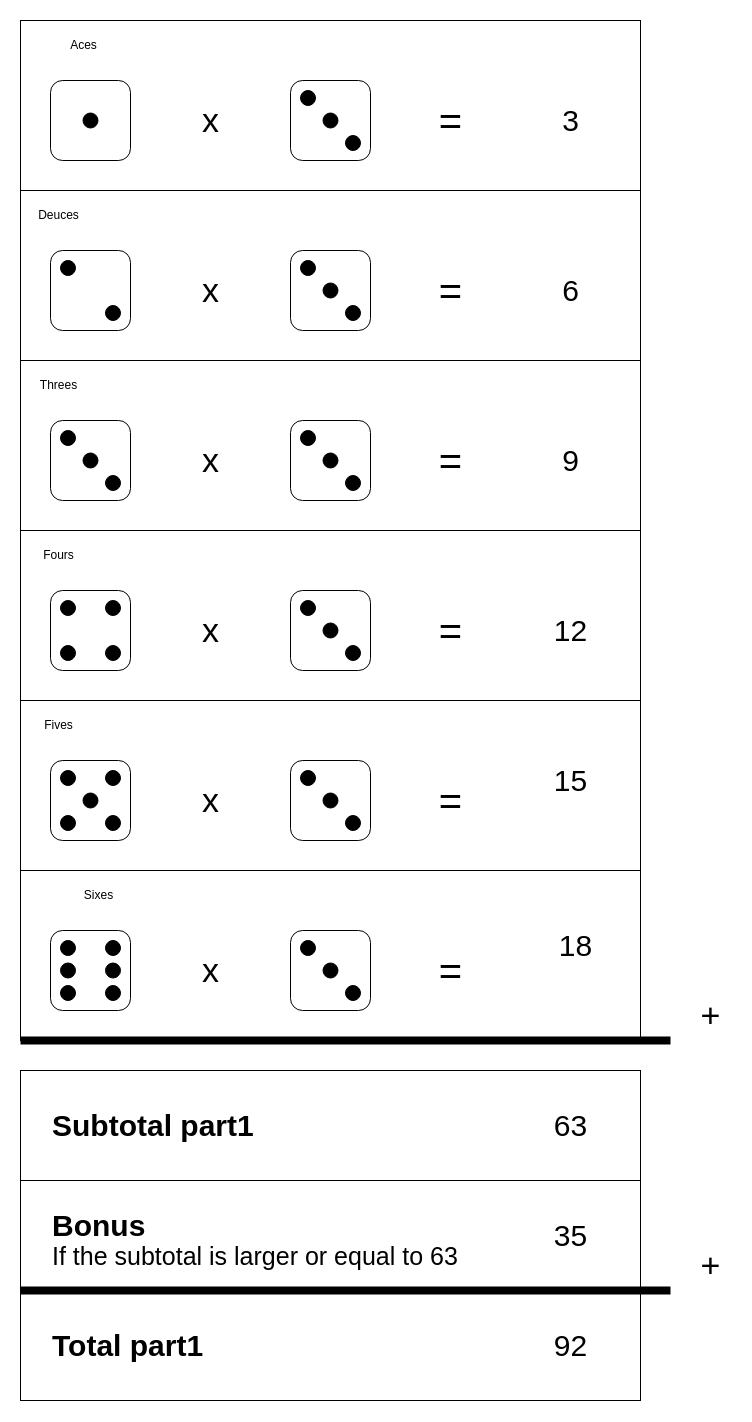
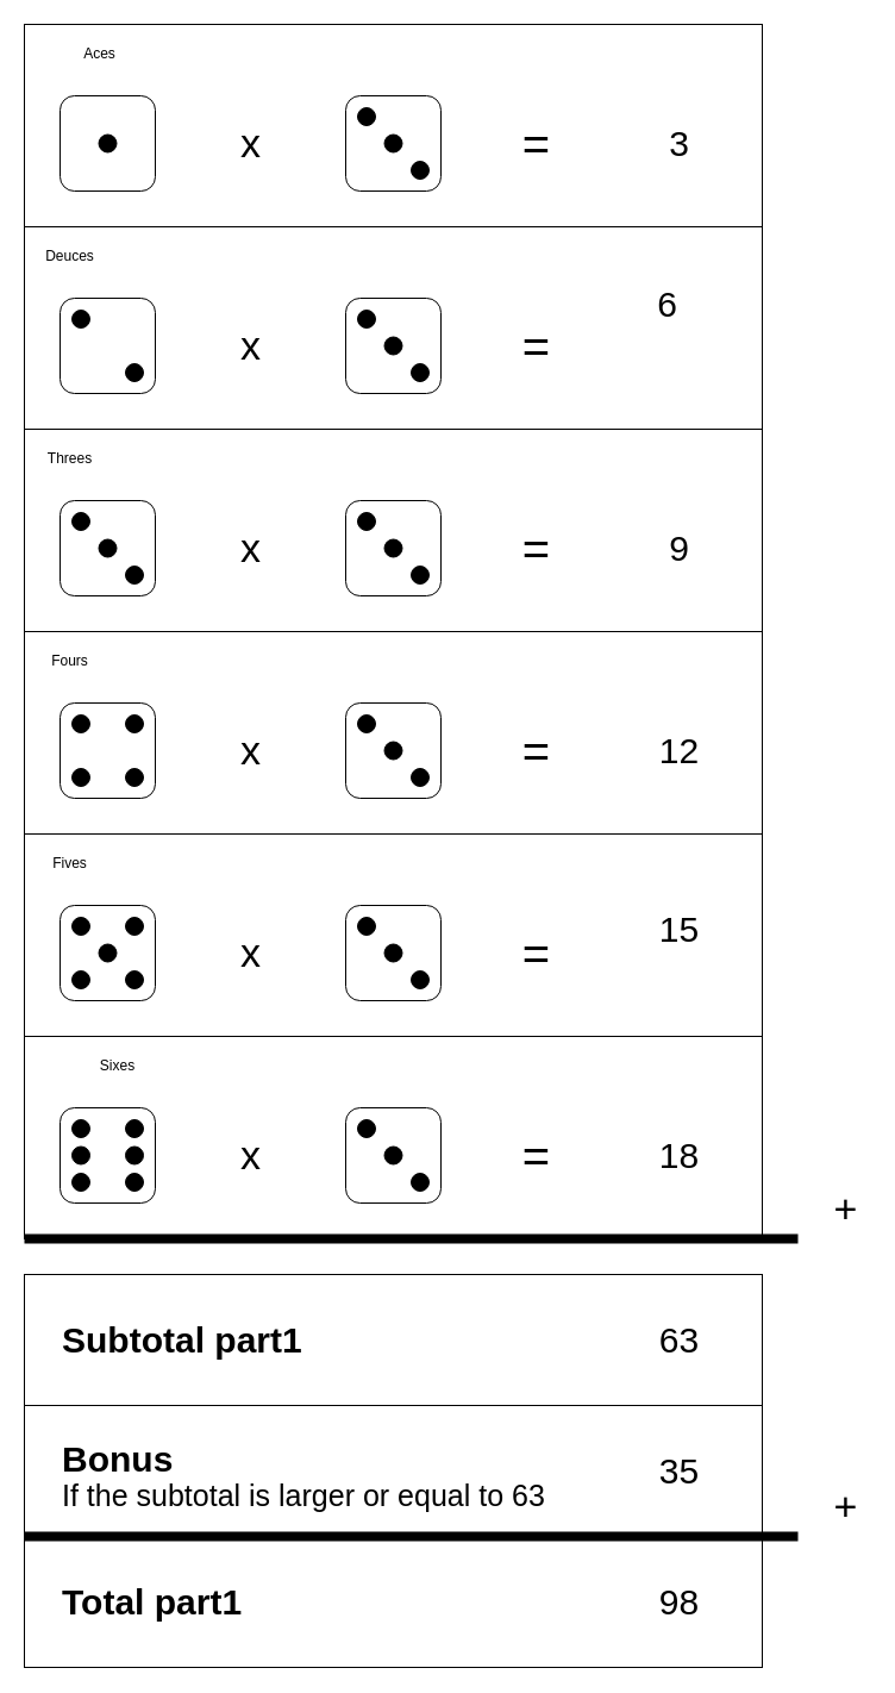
- <mxCell id="22" value="&lt;font style=&quot;font-size: 30px;&quot;&gt;6&lt;/font&gt;" style="text;html=1;align=center;verticalAlign=middle;resizable=0;points=[];autosize=1;strokeColor=none;fillColor=none;strokeWidth=5;" vertex="1" parent="14"><mxGeometry x="530" y="75" width="40" height="50" as="geometry" /></mxCell>
+ <mxCell id="22" value="&lt;font style=&quot;font-size: 30px;&quot;&gt;6&lt;/font&gt;" style="text;html=1;align=center;verticalAlign=middle;resizable=0;points=[];autosize=1;strokeColor=none;fillColor=none;strokeWidth=5;" vertex="1" parent="14"><mxGeometry x="520" y="40" width="40" height="50" as="geometry" /></mxCell>
- <mxCell id="82" value="&lt;font style=&quot;font-size: 30px;&quot;&gt;18&lt;/font&gt;" style="text;html=1;align=center;verticalAlign=middle;resizable=0;points=[];autosize=1;strokeColor=none;fillColor=none;strokeWidth=5;" vertex="1" parent="74"><mxGeometry x="525" y="50" width="60" height="50" as="geometry" /></mxCell>
+ <mxCell id="82" value="&lt;font style=&quot;font-size: 30px;&quot;&gt;18&lt;/font&gt;" style="text;html=1;align=center;verticalAlign=middle;resizable=0;points=[];autosize=1;strokeColor=none;fillColor=none;strokeWidth=5;" vertex="1" parent="74"><mxGeometry x="520" y="75" width="60" height="50" as="geometry" /></mxCell>
- <mxCell id="99" value="&lt;font style=&quot;font-size: 30px;&quot;&gt;92&lt;/font&gt;" style="text;html=1;align=center;verticalAlign=middle;resizable=0;points=[];autosize=1;strokeColor=none;fillColor=none;strokeWidth=5;" vertex="1" parent="1"><mxGeometry x="540" y="1320" width="60" height="50" as="geometry" /></mxCell>
+ <mxCell id="99" value="&lt;font style=&quot;font-size: 30px;&quot;&gt;98&lt;/font&gt;" style="text;html=1;align=center;verticalAlign=middle;resizable=0;points=[];autosize=1;strokeColor=none;fillColor=none;strokeWidth=5;" vertex="1" parent="1"><mxGeometry x="540" y="1320" width="60" height="50" as="geometry" /></mxCell>
